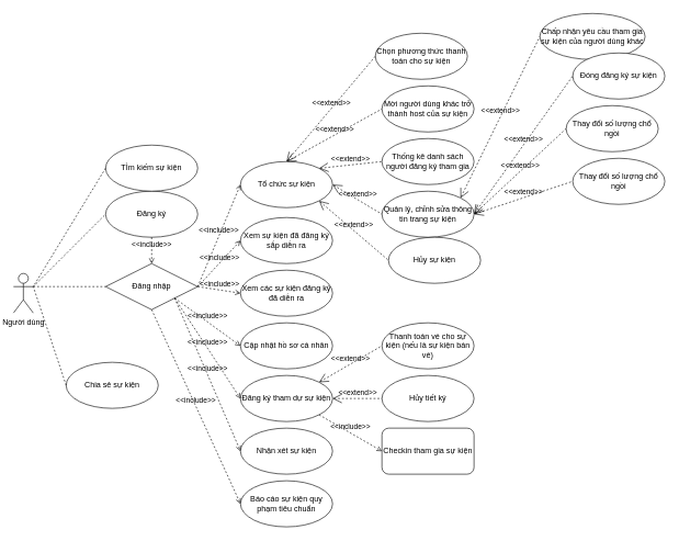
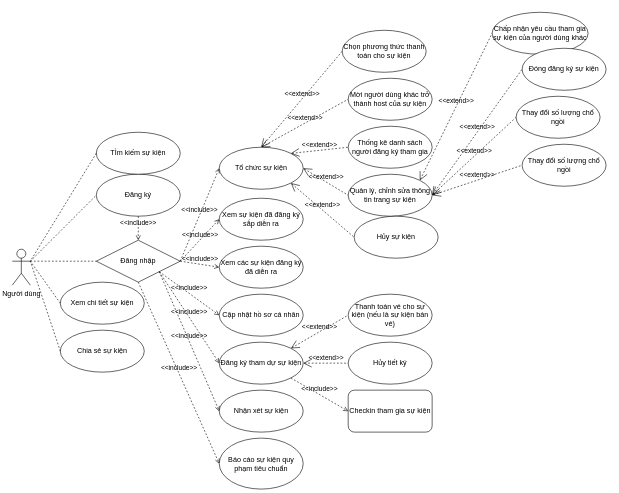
+ <mxCell id="27" value="" style="endArrow=none;dashed=1;html=1;rounded=0;entryX=1;entryY=0.333;entryDx=0;entryDy=0;exitX=0;exitY=0.5;exitDx=0;exitDy=0;entryPerimeter=0;" parent="1" source="25" target="2" edge="1"><mxGeometry width="50" height="50" relative="1" as="geometry"><mxPoint x="130" y="610" as="sourcePoint" /><mxPoint x="182" y="470" as="targetPoint" /></mxGeometry></mxCell>
+ <mxCell id="25" value="Xem chi tiết sự kiện" style="ellipse;whiteSpace=wrap;html=1;" parent="1" vertex="1"><mxGeometry x="100" y="470" width="140" height="70" as="geometry" /></mxCell>
- <mxCell id="40" value="Báo cáo sự kiện quy phạm tiêu chuẩn" style="ellipse;whiteSpace=wrap;html=1;" parent="1" vertex="1"><mxGeometry x="365" y="730" width="140" height="70" as="geometry" /></mxCell>
+ <mxCell id="40" value="Báo cáo sự kiện quy phạm tiêu chuẩn" style="ellipse;whiteSpace=wrap;html=1;" parent="1" vertex="1"><mxGeometry x="365" y="730" width="140" height="85" as="geometry" /></mxCell>
